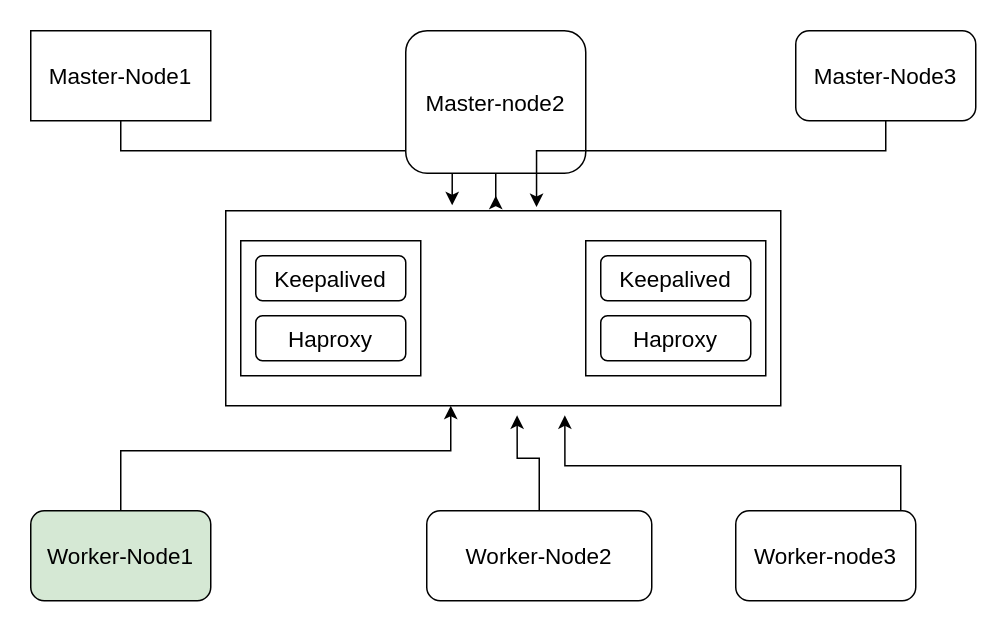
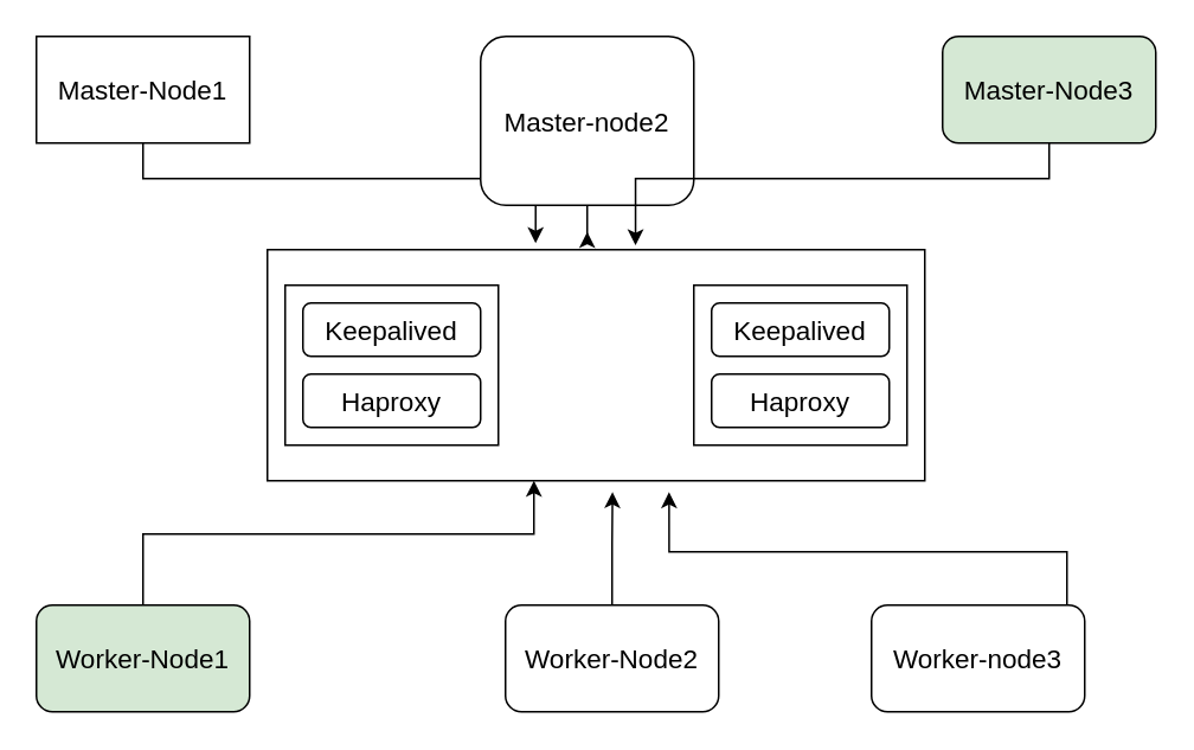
- <mxCell id="7" value="Master-Node3" style="rounded=1;whiteSpace=wrap;html=1;fontSize=15;" vertex="1" parent="1"><mxGeometry x="530" y="20" width="120" height="60" as="geometry" /></mxCell>
+ <mxCell id="7" value="Master-Node3" style="rounded=1;whiteSpace=wrap;html=1;fontSize=15;fillColor=#d5e8d4;" vertex="1" parent="1"><mxGeometry x="530" y="20" width="120" height="60" as="geometry" /></mxCell>
- <mxCell id="11" value="Worker-Node2" style="rounded=1;whiteSpace=wrap;html=1;fontSize=15;" vertex="1" parent="1"><mxGeometry x="284" y="340" width="150" height="60" as="geometry" /></mxCell>
+ <mxCell id="11" value="Worker-Node2" style="rounded=1;whiteSpace=wrap;html=1;fontSize=15;" vertex="1" parent="1"><mxGeometry x="284" y="340" width="120" height="60" as="geometry" /></mxCell>
